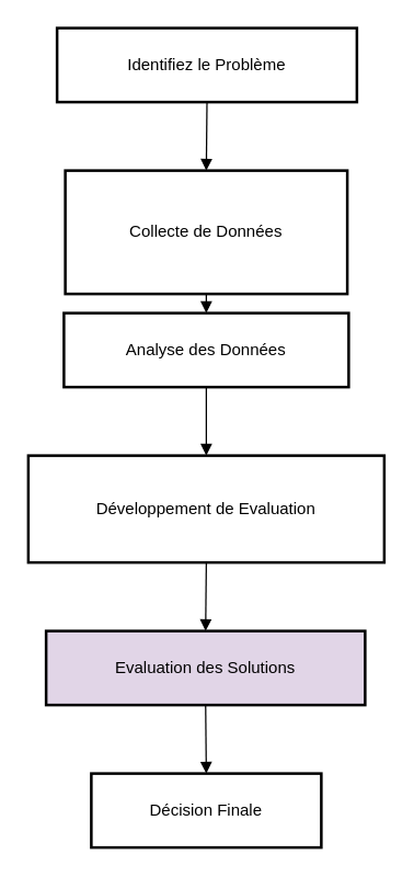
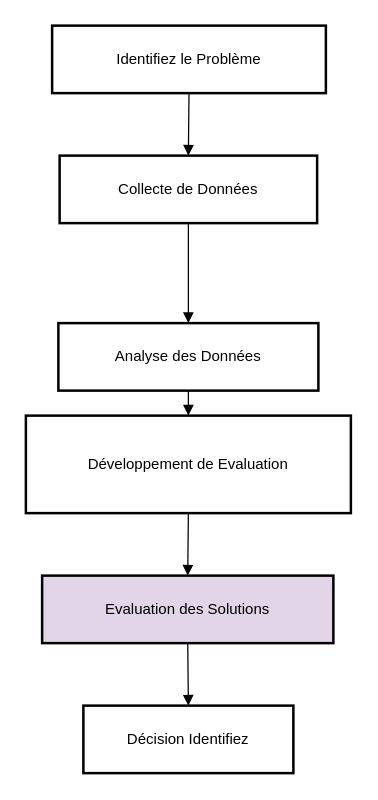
- <mxCell id="3" value="Collecte de Données" style="whiteSpace=wrap;strokeWidth=2;" vertex="1" parent="1"><mxGeometry x="47" y="124" width="206" height="90" as="geometry" /></mxCell>
+ <mxCell id="3" value="Collecte de Données" style="whiteSpace=wrap;strokeWidth=2;" vertex="1" parent="1"><mxGeometry x="47" y="124" width="206" height="54" as="geometry" /></mxCell>
- <mxCell id="4" value="Analyse des Données" style="whiteSpace=wrap;strokeWidth=2;" vertex="1" parent="1"><mxGeometry x="46" y="228" width="208" height="54" as="geometry" /></mxCell>
+ <mxCell id="4" value="Analyse des Données" style="whiteSpace=wrap;strokeWidth=2;" vertex="1" parent="1"><mxGeometry x="46" y="258" width="208" height="54" as="geometry" /></mxCell>
- <mxCell id="7" value="Décision Finale" style="whiteSpace=wrap;strokeWidth=2;" vertex="1" parent="1"><mxGeometry x="66" y="564" width="168" height="54" as="geometry" /></mxCell>
+ <mxCell id="7" value="Décision Identifiez" style="whiteSpace=wrap;strokeWidth=2;" vertex="1" parent="1"><mxGeometry x="66" y="564" width="168" height="54" as="geometry" /></mxCell>
